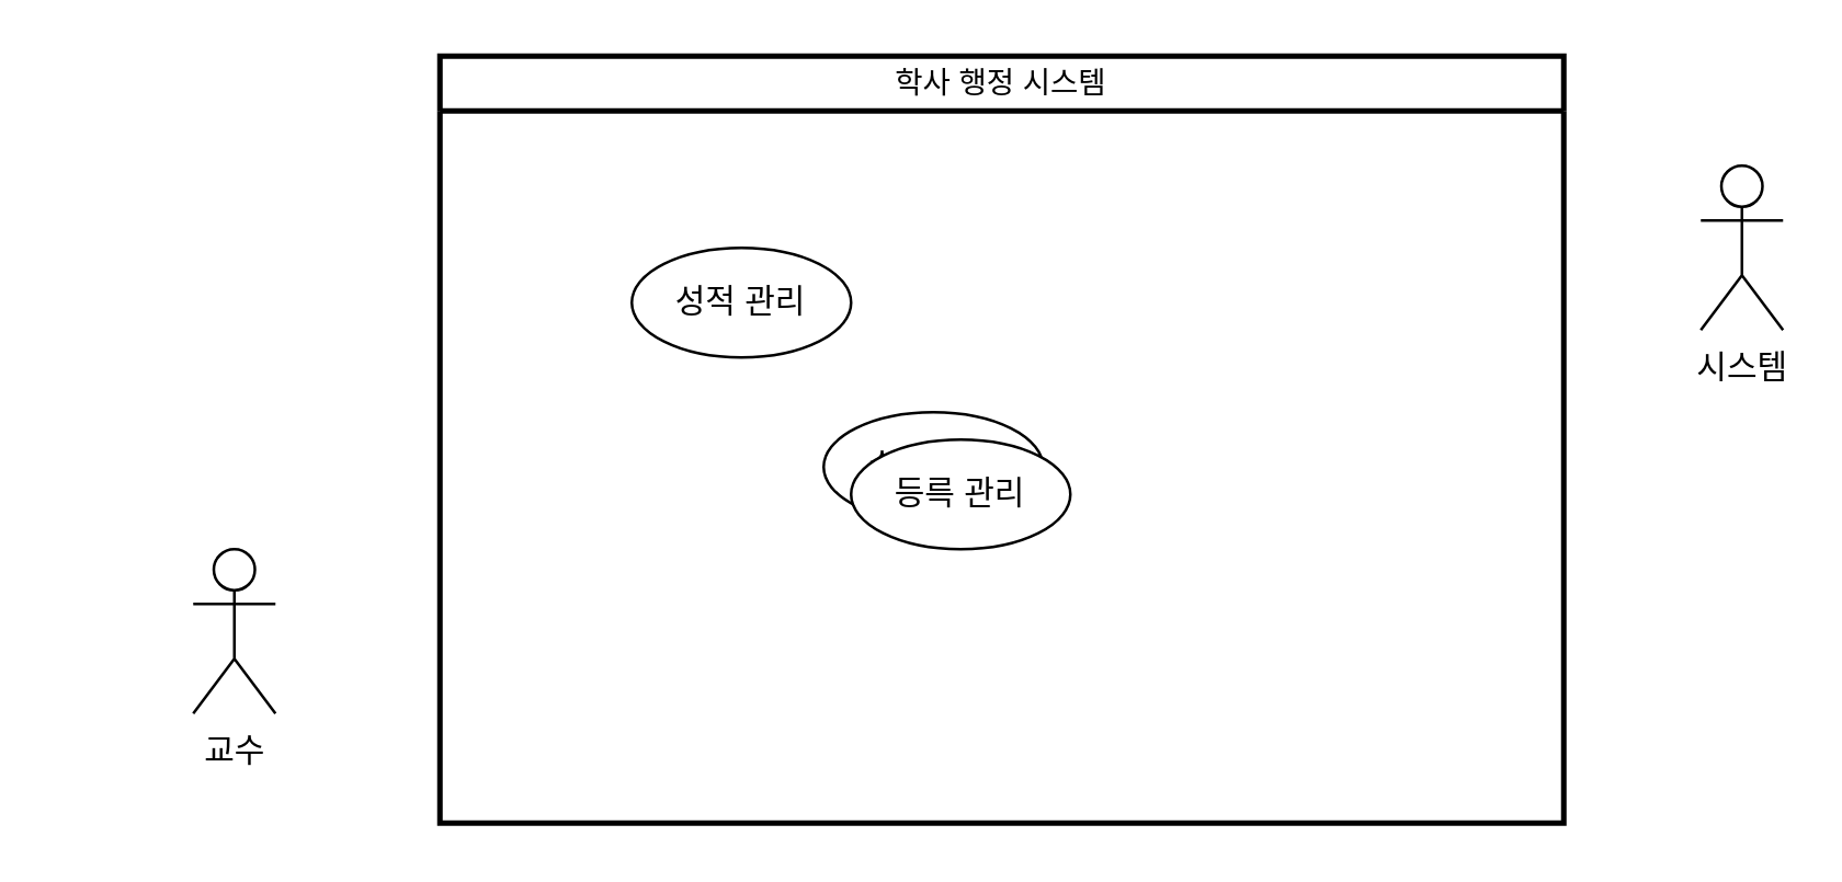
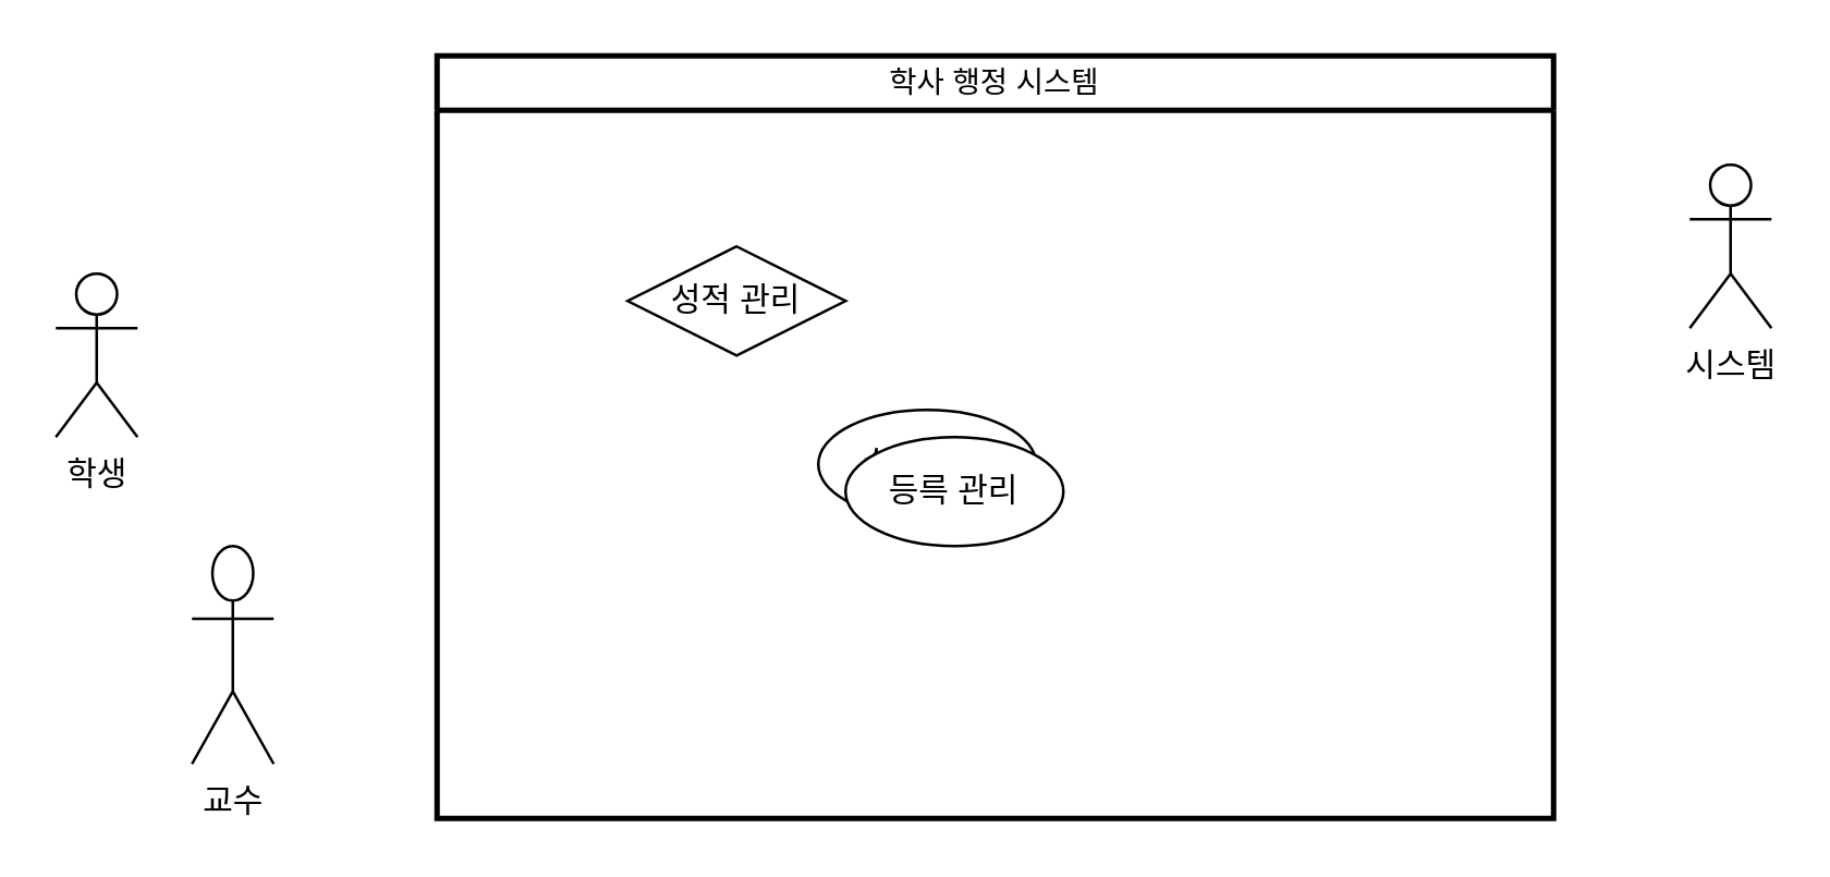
- <mxCell id="3" value="성적 관리" style="ellipse;whiteSpace=wrap;html=1;" vertex="1" parent="2"><mxGeometry x="70" y="70" width="80" height="40" as="geometry" /></mxCell>
+ <mxCell id="3" value="성적 관리" style="rhombus;whiteSpace=wrap;html=1;" vertex="1" parent="2"><mxGeometry x="70" y="70" width="80" height="40" as="geometry" /></mxCell>
+ <mxCell id="4" value="&lt;div&gt;학생&lt;/div&gt;" style="shape=umlActor;verticalLabelPosition=bottom;verticalAlign=top;html=1;outlineConnect=0;" vertex="1" parent="1"><mxGeometry x="20" y="100" width="30" height="60" as="geometry" /></mxCell>
- <mxCell id="6" value="&lt;div&gt;교수&lt;/div&gt;" style="shape=umlActor;verticalLabelPosition=bottom;verticalAlign=top;html=1;outlineConnect=0;" vertex="1" parent="1"><mxGeometry x="70" y="200" width="30" height="60" as="geometry" /></mxCell>
+ <mxCell id="6" value="&lt;div&gt;교수&lt;/div&gt;" style="shape=umlActor;verticalLabelPosition=bottom;verticalAlign=top;html=1;outlineConnect=0;" vertex="1" parent="1"><mxGeometry x="70" y="200" width="30" height="80" as="geometry" /></mxCell>
